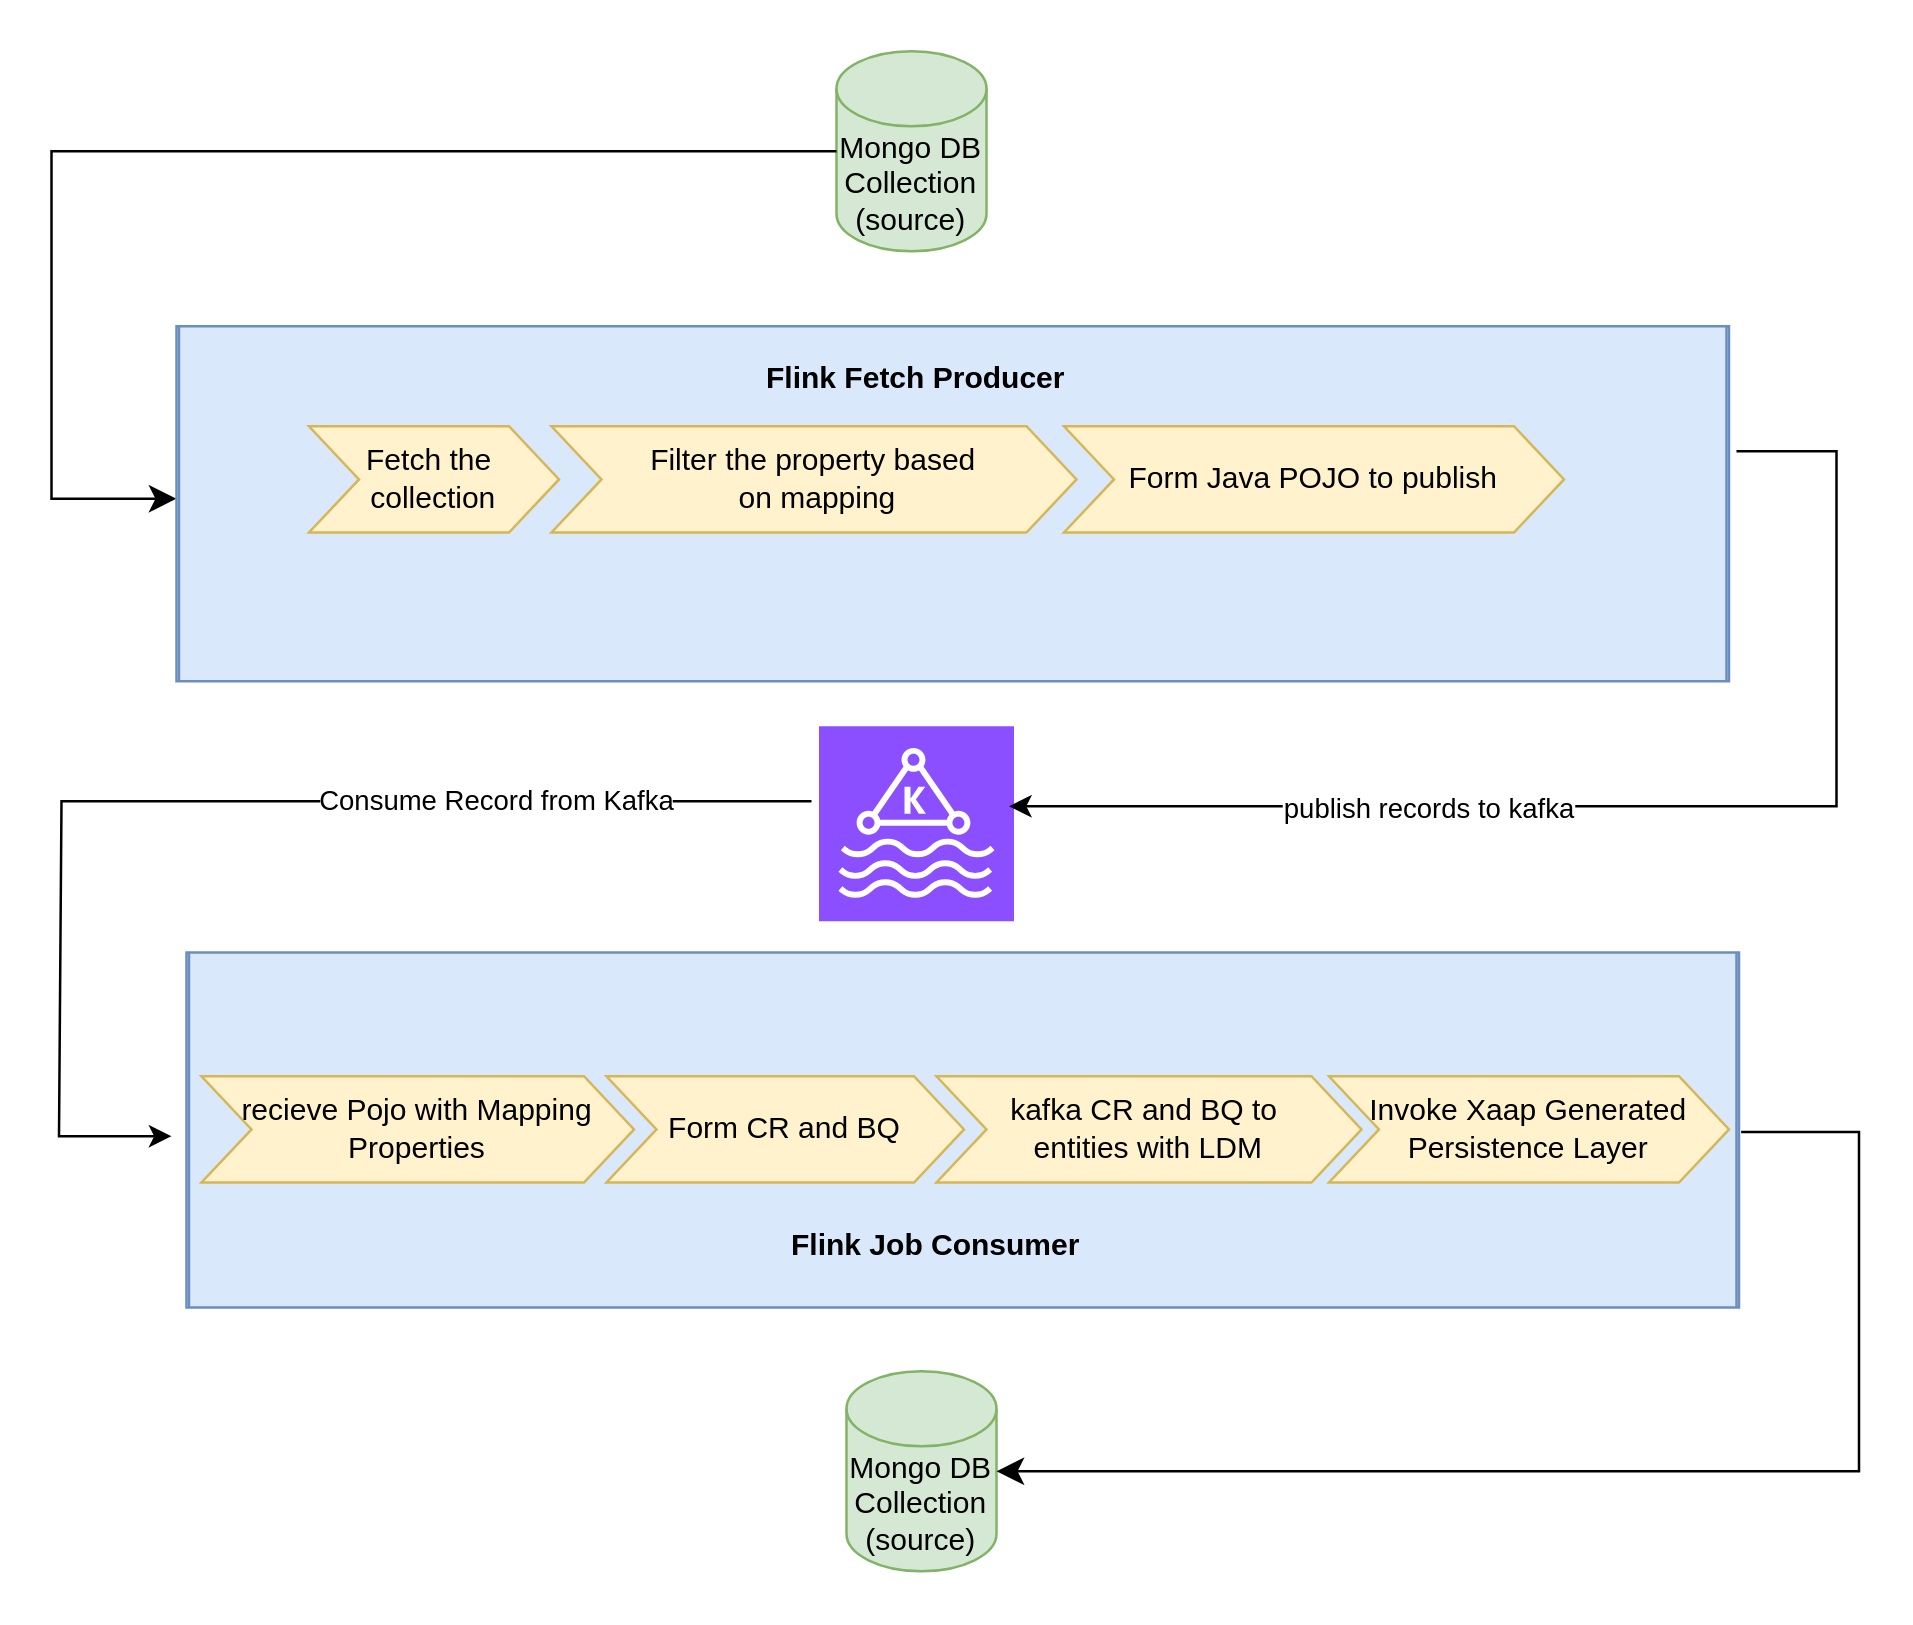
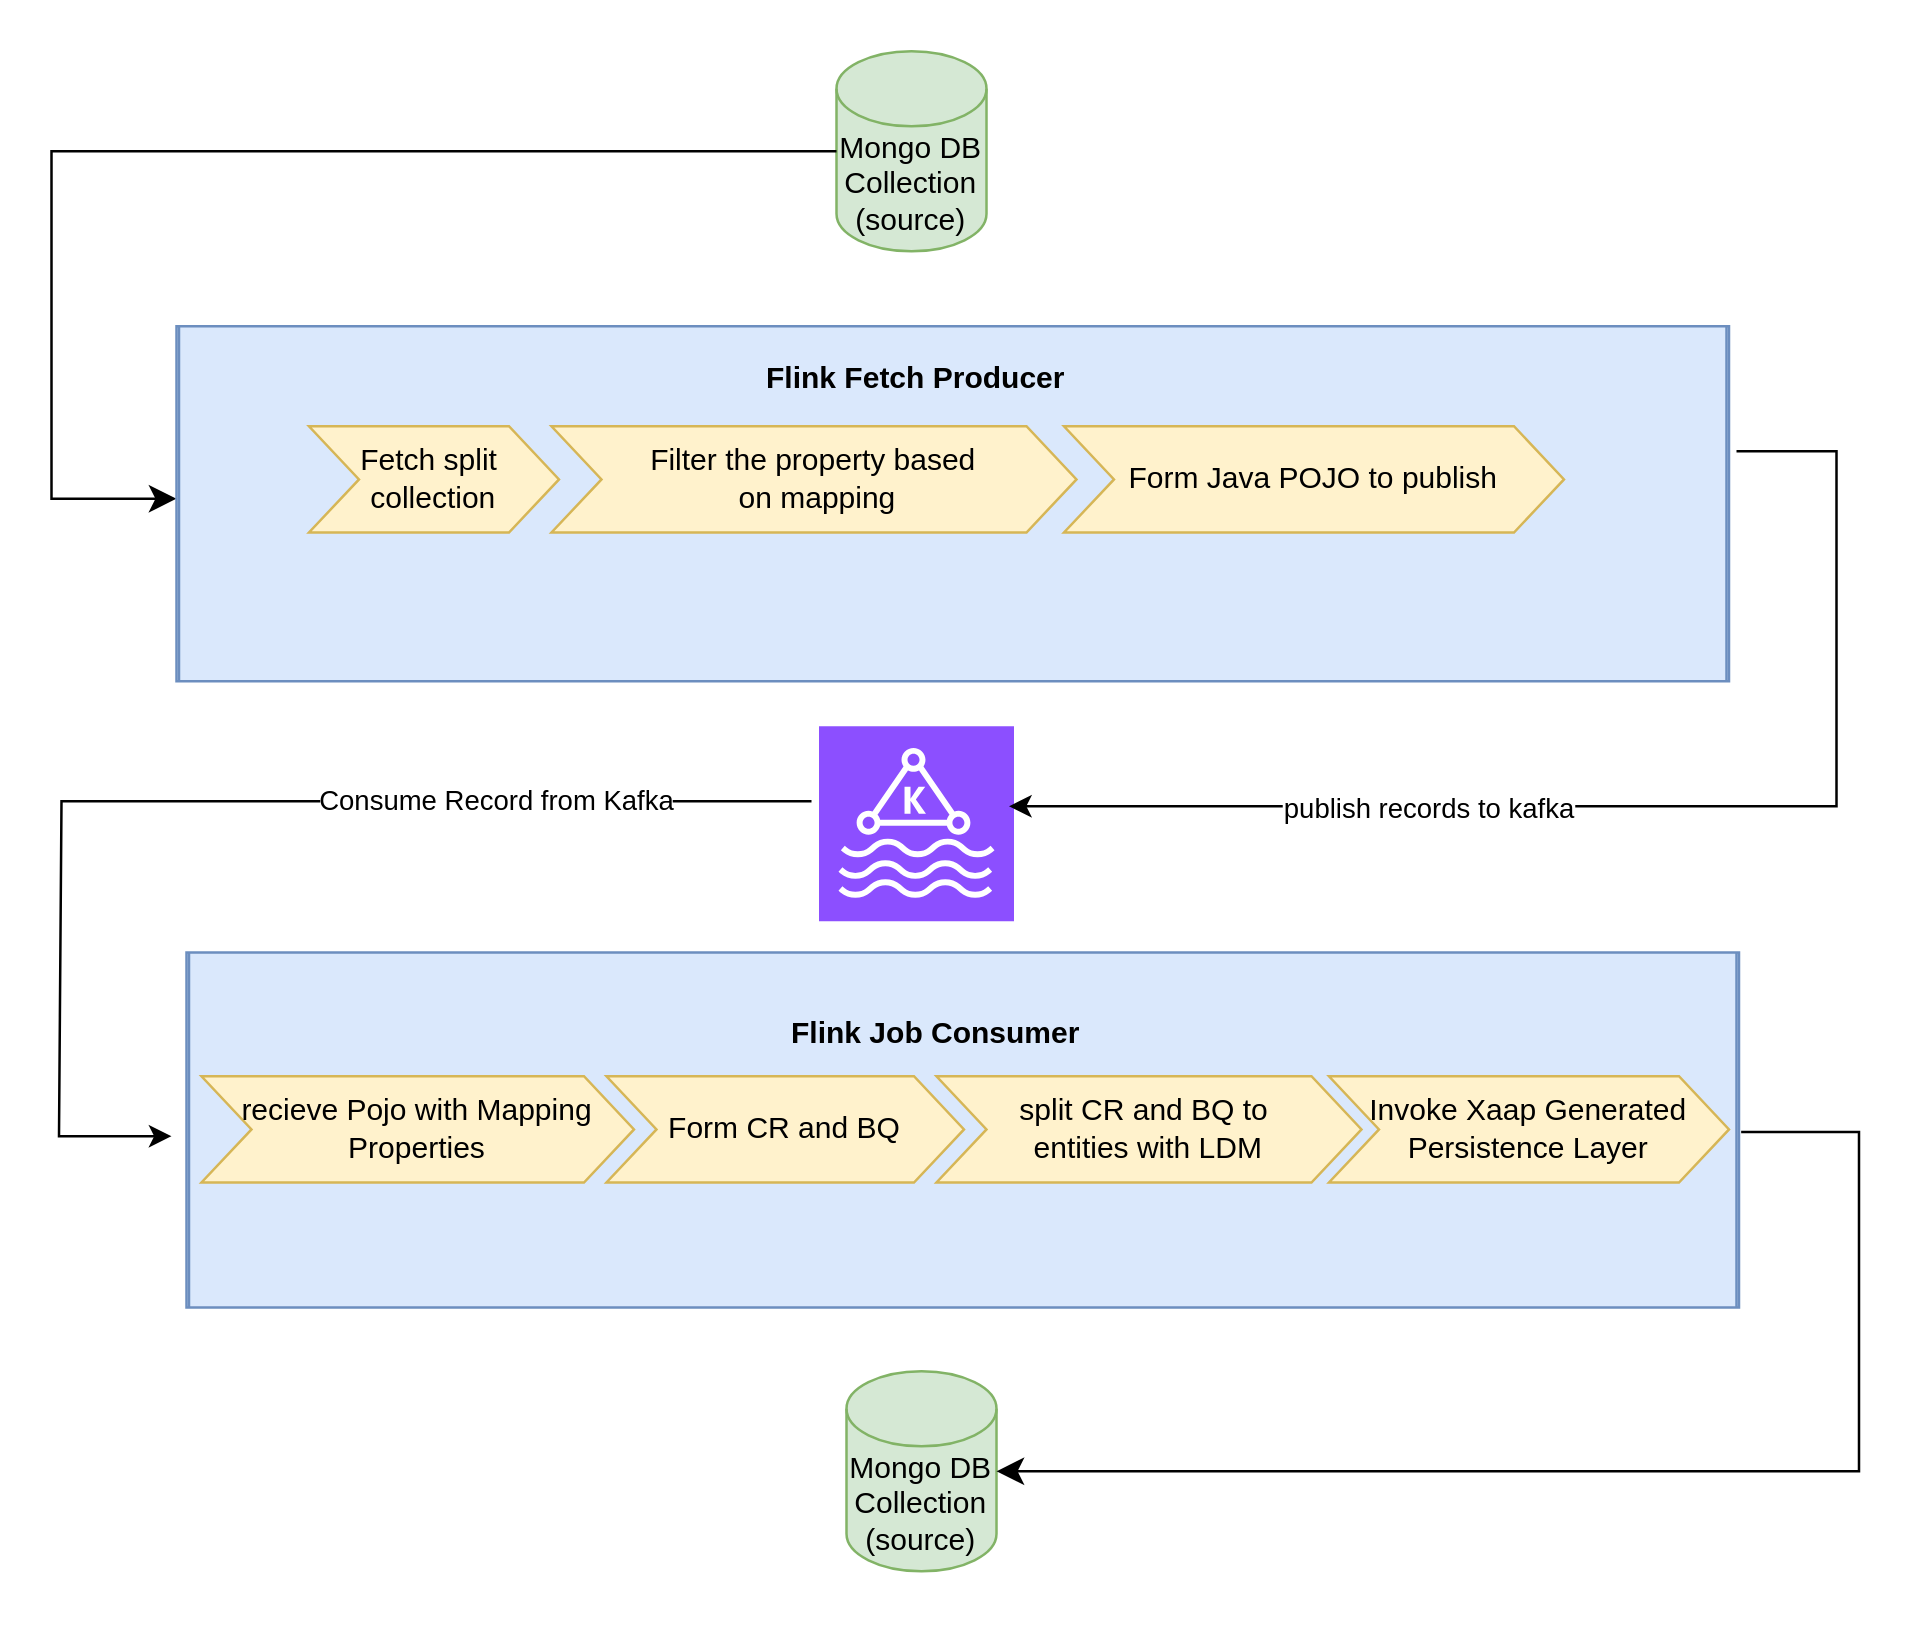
- <mxCell id="18" value="Fetch the&amp;nbsp;&lt;div&gt;collection&lt;/div&gt;" style="shape=step;perimeter=stepPerimeter;whiteSpace=wrap;html=1;fixedSize=1;fillColor=#fff2cc;strokeColor=#d6b656;" vertex="1" parent="1"><mxGeometry x="123" y="170" width="100" height="42.5" as="geometry" /></mxCell>
+ <mxCell id="18" value="Fetch split&amp;nbsp;&lt;div&gt;collection&lt;/div&gt;" style="shape=step;perimeter=stepPerimeter;whiteSpace=wrap;html=1;fixedSize=1;fillColor=#fff2cc;strokeColor=#d6b656;" vertex="1" parent="1"><mxGeometry x="123" y="170" width="100" height="42.5" as="geometry" /></mxCell>
- <mxCell id="14" value="kafka CR and BQ to&amp;nbsp;&lt;div&gt;entities with LDM&lt;/div&gt;" style="shape=step;perimeter=stepPerimeter;whiteSpace=wrap;html=1;fixedSize=1;fillColor=#fff2cc;strokeColor=#d6b656;" vertex="1" parent="1"><mxGeometry x="374" y="430" width="170" height="42.5" as="geometry" /></mxCell>
+ <mxCell id="14" value="split CR and BQ to&amp;nbsp;&lt;div&gt;entities with LDM&lt;/div&gt;" style="shape=step;perimeter=stepPerimeter;whiteSpace=wrap;html=1;fixedSize=1;fillColor=#fff2cc;strokeColor=#d6b656;" vertex="1" parent="1"><mxGeometry x="374" y="430" width="170" height="42.5" as="geometry" /></mxCell>
- <mxCell id="16" value="Flink Job Consumer" style="text;html=1;align=center;verticalAlign=middle;whiteSpace=wrap;rounded=0;fontStyle=1" vertex="1" parent="1"><mxGeometry x="254" y="483" width="240" height="30" as="geometry" /></mxCell>
+ <mxCell id="16" value="Flink Job Consumer" style="text;html=1;align=center;verticalAlign=middle;whiteSpace=wrap;rounded=0;fontStyle=1" vertex="1" parent="1"><mxGeometry x="254" y="398" width="240" height="30" as="geometry" /></mxCell>
